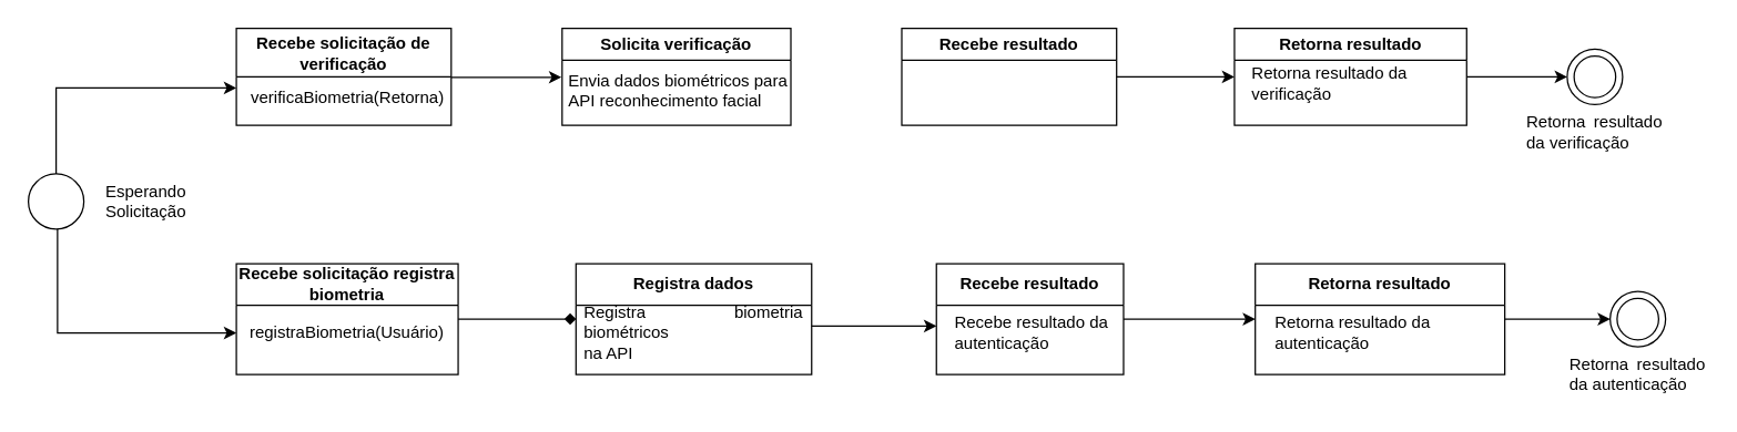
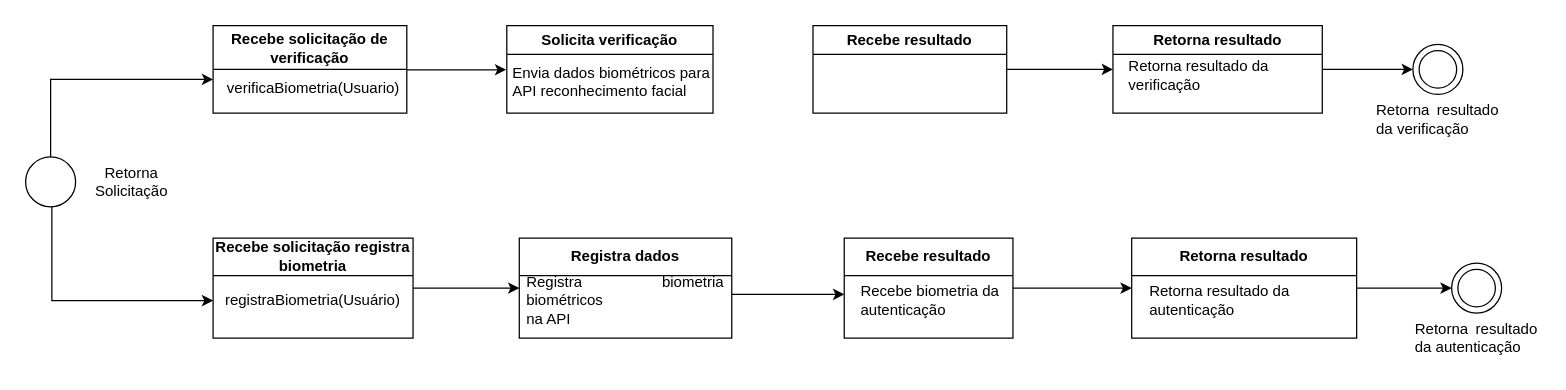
- <mxCell id="4" value="verificaBiometria(Retorna)" style="text;html=1;align=center;verticalAlign=middle;resizable=0;points=[];autosize=1;strokeColor=none;fillColor=none;" vertex="1" parent="3"><mxGeometry y="35" width="160" height="30" as="geometry" /></mxCell>
+ <mxCell id="4" value="verificaBiometria(Usuario)" style="text;html=1;align=center;verticalAlign=middle;resizable=0;points=[];autosize=1;strokeColor=none;fillColor=none;" vertex="1" parent="3"><mxGeometry y="35" width="160" height="30" as="geometry" /></mxCell>
- <mxCell id="27" value="Esperando Solicitação" style="text;html=1;align=center;verticalAlign=middle;whiteSpace=wrap;rounded=0;" vertex="1" parent="1"><mxGeometry x="55" y="112.5" width="100" height="65" as="geometry" /></mxCell>
+ <mxCell id="27" value="Retorna Solicitação" style="text;html=1;align=center;verticalAlign=middle;whiteSpace=wrap;rounded=0;" vertex="1" parent="1"><mxGeometry x="55" y="112.5" width="100" height="65" as="geometry" /></mxCell>
- <mxCell id="15" value="" style="edgeStyle=orthogonalEdgeStyle;rounded=0;orthogonalLoop=1;jettySize=auto;html=1;entryX=0;entryY=0.5;entryDx=0;entryDy=0;endArrow=diamond;" edge="1" parent="1" source="16" target="29"><mxGeometry relative="1" as="geometry" /></mxCell>
+ <mxCell id="15" value="" style="edgeStyle=orthogonalEdgeStyle;rounded=0;orthogonalLoop=1;jettySize=auto;html=1;entryX=0;entryY=0.5;entryDx=0;entryDy=0;" edge="1" parent="1" source="16" target="29"><mxGeometry relative="1" as="geometry" /></mxCell>
- <mxCell id="20" value="&lt;div style=&quot;text-align: justify;&quot;&gt;&lt;span style=&quot;background-color: initial;&quot;&gt;Recebe resultado da&amp;nbsp;&lt;/span&gt;&lt;/div&gt;&lt;div style=&quot;text-align: justify;&quot;&gt;autenticação&lt;/div&gt;" style="text;html=1;align=center;verticalAlign=middle;resizable=0;points=[];autosize=1;strokeColor=none;fillColor=none;" vertex="1" parent="19"><mxGeometry y="30" width="140" height="40" as="geometry" /></mxCell>
+ <mxCell id="20" value="&lt;div style=&quot;text-align: justify;&quot;&gt;&lt;span style=&quot;background-color: initial;&quot;&gt;Recebe biometria da&amp;nbsp;&lt;/span&gt;&lt;/div&gt;&lt;div style=&quot;text-align: justify;&quot;&gt;autenticação&lt;/div&gt;" style="text;html=1;align=center;verticalAlign=middle;resizable=0;points=[];autosize=1;strokeColor=none;fillColor=none;" vertex="1" parent="19"><mxGeometry y="30" width="140" height="40" as="geometry" /></mxCell>
